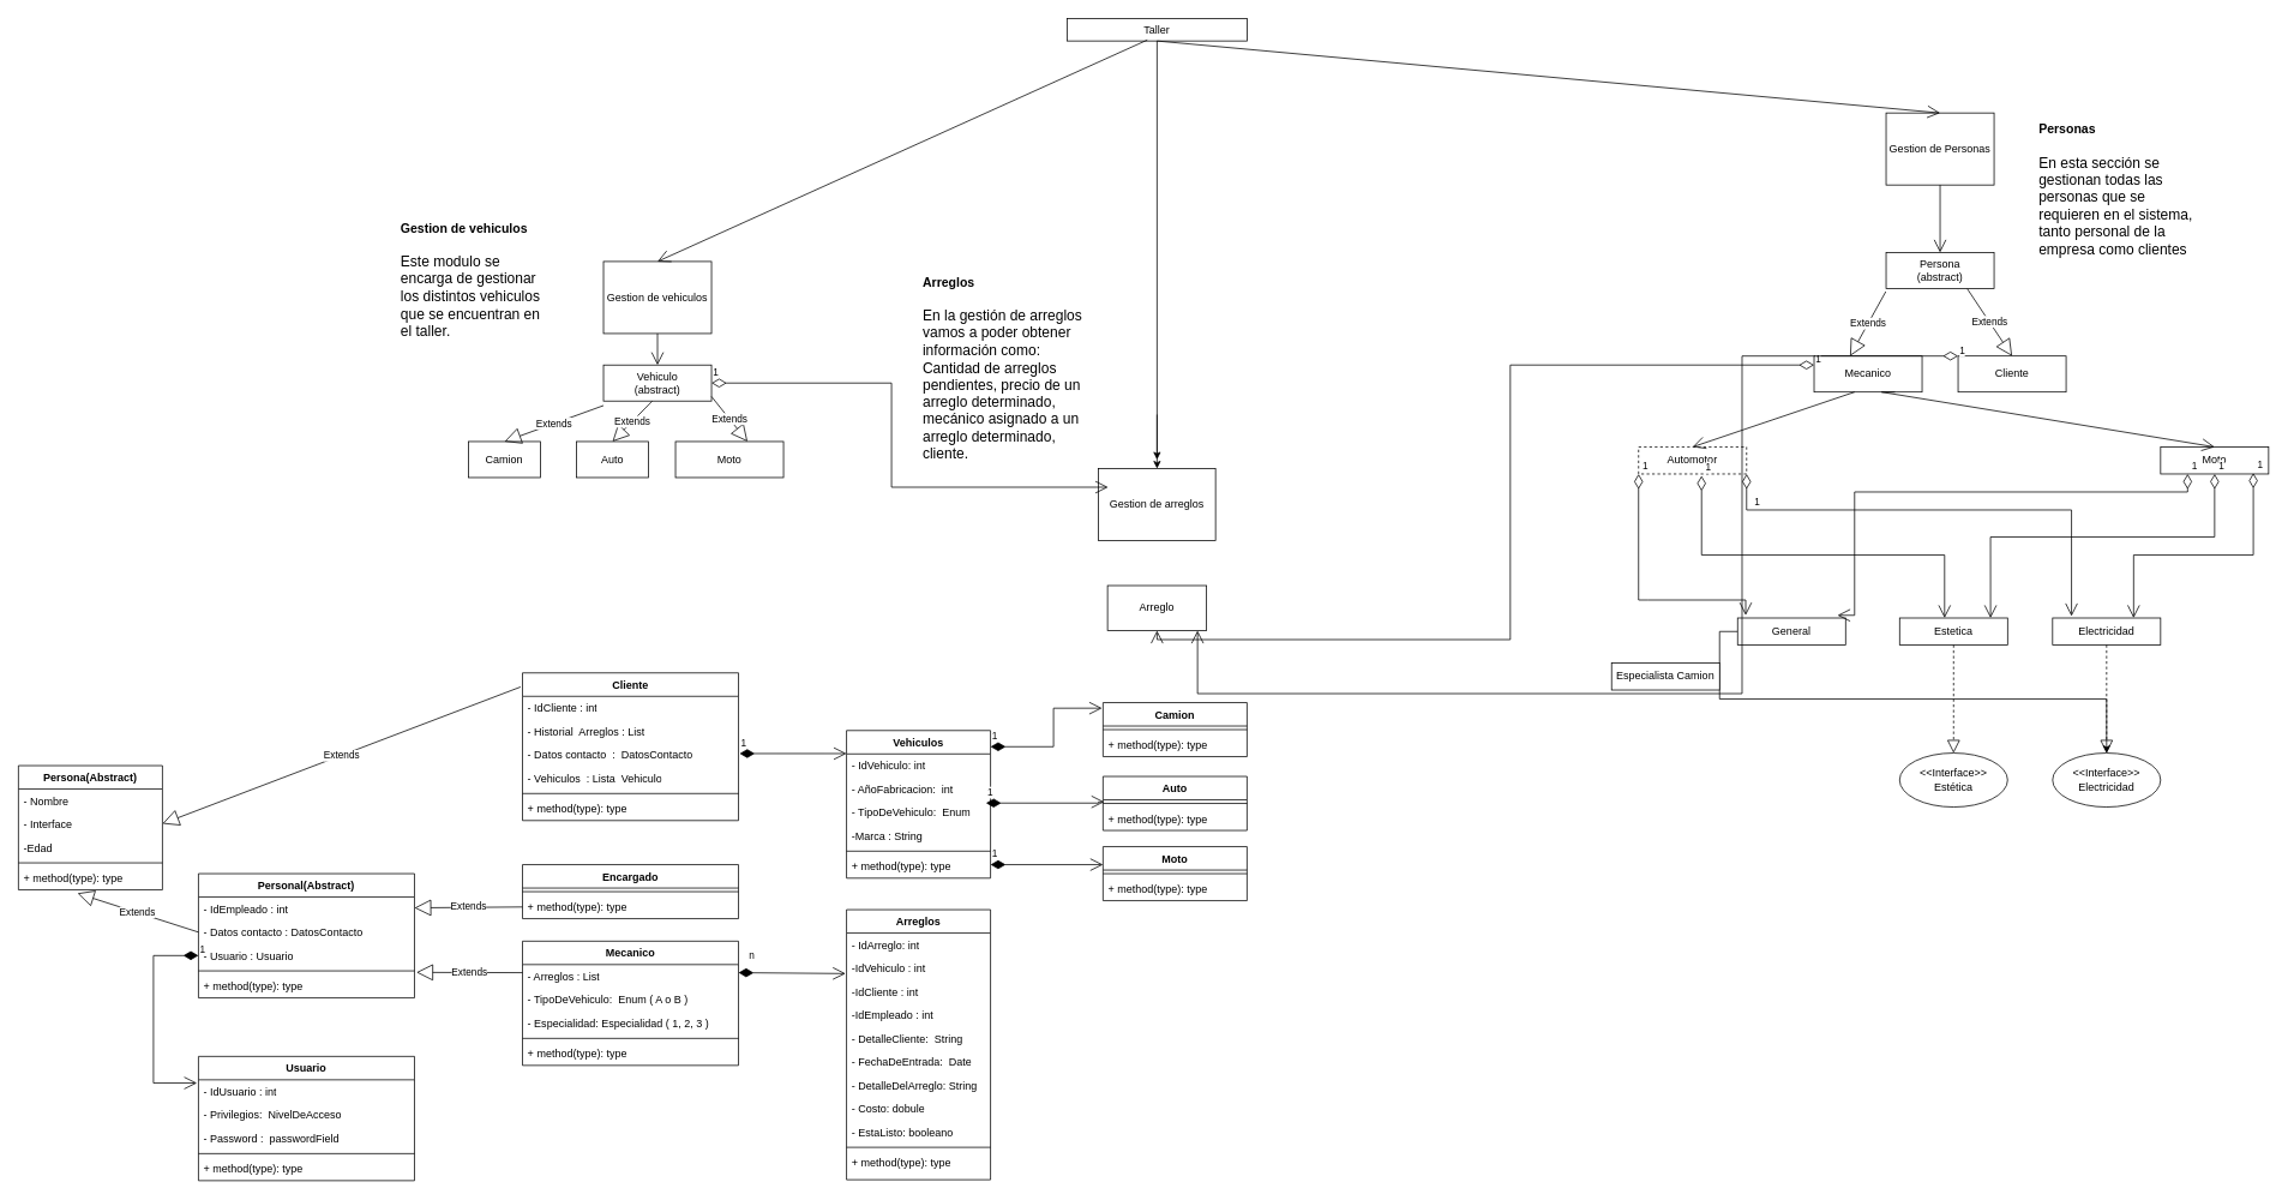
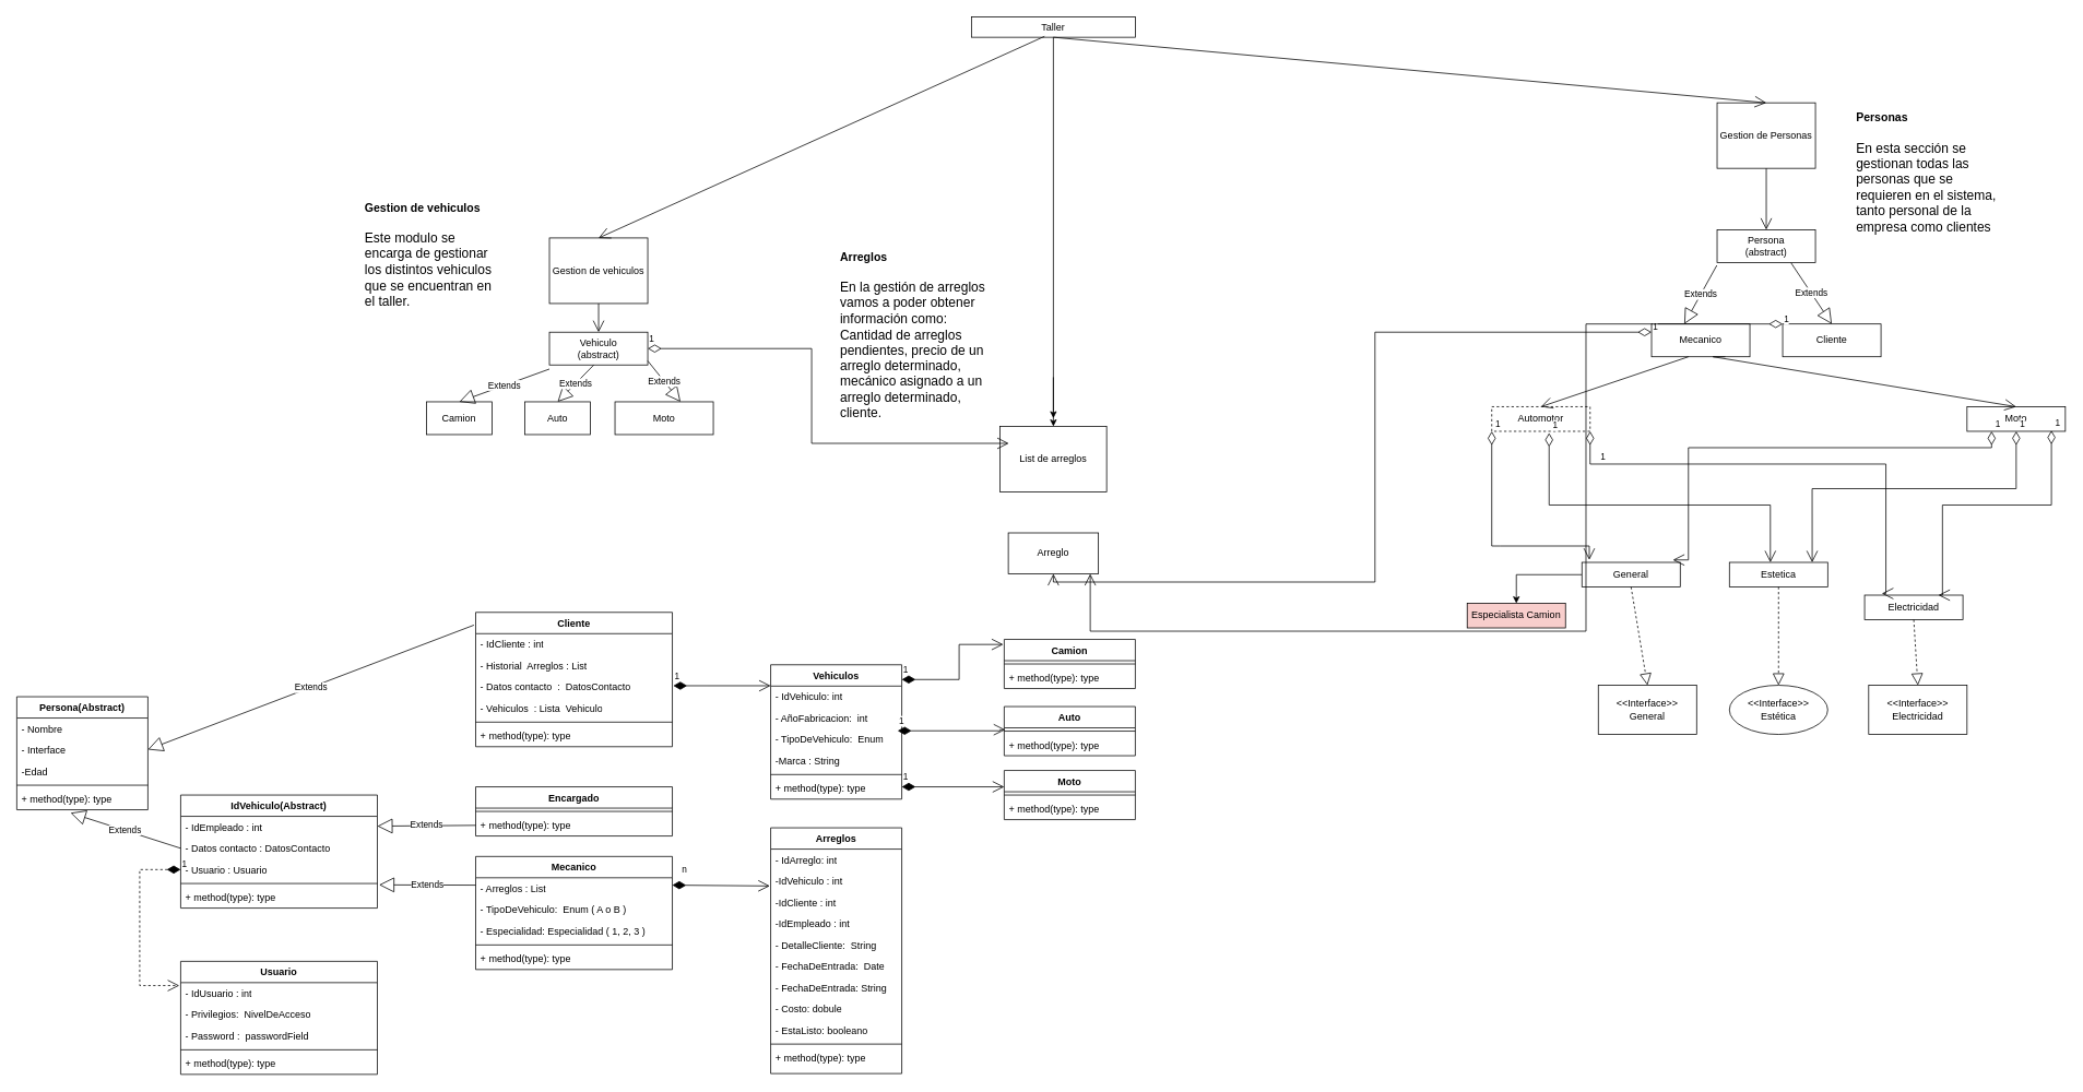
- <mxCell id="42" value="Gestion de arreglos" style="html=1;whiteSpace=wrap;" parent="1" vertex="1"><mxGeometry x="1220" y="520" width="130" height="80" as="geometry" /></mxCell>
+ <mxCell id="42" value="List de arreglos" style="html=1;whiteSpace=wrap;" parent="1" vertex="1"><mxGeometry x="1220" y="520" width="130" height="80" as="geometry" /></mxCell>
- <mxCell id="24" value="Electricidad" style="html=1;whiteSpace=wrap;" parent="1" vertex="1"><mxGeometry x="2280" y="686" width="120" height="30" as="geometry" /></mxCell>
+ <mxCell id="24" value="Electricidad" style="html=1;whiteSpace=wrap;" parent="1" vertex="1"><mxGeometry x="2275" y="726" width="120" height="30" as="geometry" /></mxCell>
- <mxCell id="29" value="Especialista Camion" style="html=1;whiteSpace=wrap;" parent="1" vertex="1"><mxGeometry x="1790" y="736" width="120" height="30" as="geometry" /></mxCell>
+ <mxCell id="29" value="Especialista Camion" style="html=1;whiteSpace=wrap;fillColor=#f8cecc;" parent="1" vertex="1"><mxGeometry x="1790" y="736" width="120" height="30" as="geometry" /></mxCell>
+ <mxCell id="33" value="" style="endArrow=block;dashed=1;endFill=0;endSize=12;html=1;rounded=0;entryX=0.5;entryY=0;entryDx=0;entryDy=0;exitX=0.5;exitY=1;exitDx=0;exitDy=0;" parent="1" source="22" target="30" edge="1"><mxGeometry width="160" relative="1" as="geometry"><mxPoint x="2130" y="616" as="sourcePoint" /><mxPoint x="2290" y="616" as="targetPoint" /><Array as="points" /></mxGeometry></mxCell>
- <mxCell id="19" style="edgeStyle=orthogonalEdgeStyle;rounded=0;orthogonalLoop=1;jettySize=auto;html=1;exitX=0;exitY=0.5;exitDx=0;exitDy=0;" parent="1" source="22" target="32" edge="1"><mxGeometry relative="1" as="geometry" /></mxCell>
+ <mxCell id="19" style="edgeStyle=orthogonalEdgeStyle;rounded=0;orthogonalLoop=1;jettySize=auto;html=1;exitX=0;exitY=0.5;exitDx=0;exitDy=0;entryX=0.5;entryY=0;entryDx=0;entryDy=0;" parent="1" source="22" target="29" edge="1"><mxGeometry relative="1" as="geometry" /></mxCell>
+ <mxCell id="30" value="&amp;lt;&amp;lt;Interface&amp;gt;&amp;gt;&lt;br&gt;General" style="rounded=0;whiteSpace=wrap;html=1;" parent="1" vertex="1"><mxGeometry x="1950" y="836" width="120" height="60" as="geometry" /></mxCell>
- <mxCell id="32" value="&amp;lt;&amp;lt;Interface&amp;gt;&amp;gt;&lt;br&gt;Electricidad" style="ellipse;whiteSpace=wrap;html=1;" parent="1" vertex="1"><mxGeometry x="2280" y="836" width="120" height="60" as="geometry" /></mxCell>
+ <mxCell id="32" value="&amp;lt;&amp;lt;Interface&amp;gt;&amp;gt;&lt;br&gt;Electricidad" style="rounded=0;whiteSpace=wrap;html=1;" parent="1" vertex="1"><mxGeometry x="2280" y="836" width="120" height="60" as="geometry" /></mxCell>
- <mxCell id="66" value="Personal(Abstract)" style="swimlane;fontStyle=1;align=center;verticalAlign=top;childLayout=stackLayout;horizontal=1;startSize=26;horizontalStack=0;resizeParent=1;resizeParentMax=0;resizeLast=0;collapsible=1;marginBottom=0;whiteSpace=wrap;html=1;" parent="1" vertex="1"><mxGeometry x="220" y="970" width="240" height="138" as="geometry" /></mxCell>
+ <mxCell id="66" value="IdVehiculo(Abstract)" style="swimlane;fontStyle=1;align=center;verticalAlign=top;childLayout=stackLayout;horizontal=1;startSize=26;horizontalStack=0;resizeParent=1;resizeParentMax=0;resizeLast=0;collapsible=1;marginBottom=0;whiteSpace=wrap;html=1;" parent="1" vertex="1"><mxGeometry x="220" y="970" width="240" height="138" as="geometry" /></mxCell>
- <mxCell id="91" value="1" style="endArrow=open;html=1;endSize=12;startArrow=diamondThin;startSize=14;startFill=1;edgeStyle=orthogonalEdgeStyle;align=left;verticalAlign=bottom;rounded=0;exitX=0;exitY=0.5;exitDx=0;exitDy=0;entryX=-0.007;entryY=0.138;entryDx=0;entryDy=0;entryPerimeter=0;" parent="1" source="69" target="82" edge="1"><mxGeometry x="-1" y="3" relative="1" as="geometry"><mxPoint x="80" y="1220" as="sourcePoint" /><mxPoint x="340" y="1170" as="targetPoint" /><Array as="points"><mxPoint x="170" y="1061" /><mxPoint x="170" y="1203" /></Array></mxGeometry></mxCell>
+ <mxCell id="91" value="1" style="endArrow=open;html=1;endSize=12;startArrow=diamondThin;startSize=14;startFill=1;edgeStyle=orthogonalEdgeStyle;align=left;verticalAlign=bottom;rounded=0;exitX=0;exitY=0.5;exitDx=0;exitDy=0;entryX=-0.007;entryY=0.138;entryDx=0;entryDy=0;entryPerimeter=0;dashed=1;" parent="1" source="69" target="82" edge="1"><mxGeometry x="-1" y="3" relative="1" as="geometry"><mxPoint x="80" y="1220" as="sourcePoint" /><mxPoint x="340" y="1170" as="targetPoint" /><Array as="points"><mxPoint x="170" y="1061" /><mxPoint x="170" y="1203" /></Array></mxGeometry></mxCell>
- <mxCell id="116" value="- DetalleDelArreglo: String" style="text;strokeColor=none;fillColor=none;align=left;verticalAlign=top;spacingLeft=4;spacingRight=4;overflow=hidden;rotatable=0;points=[[0,0.5],[1,0.5]];portConstraint=eastwest;whiteSpace=wrap;html=1;" parent="109" vertex="1"><mxGeometry y="182" width="160" height="26" as="geometry" /></mxCell>
+ <mxCell id="116" value="- FechaDeEntrada: String" style="text;strokeColor=none;fillColor=none;align=left;verticalAlign=top;spacingLeft=4;spacingRight=4;overflow=hidden;rotatable=0;points=[[0,0.5],[1,0.5]];portConstraint=eastwest;whiteSpace=wrap;html=1;" parent="109" vertex="1"><mxGeometry y="182" width="160" height="26" as="geometry" /></mxCell>
